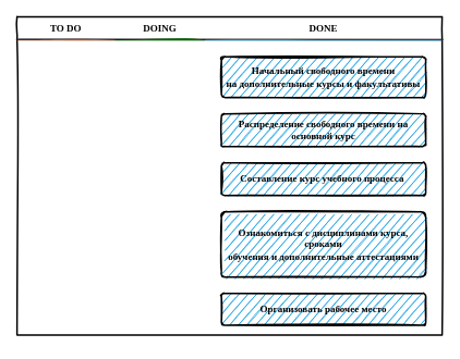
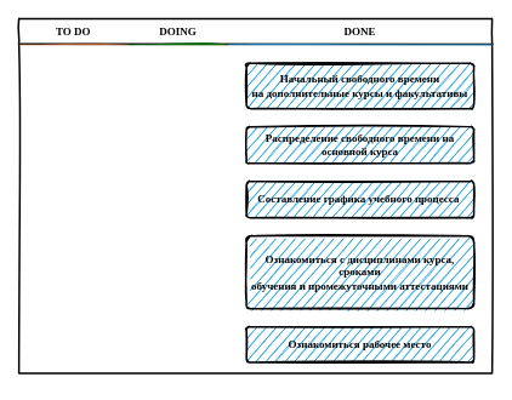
- <mxCell id="7" value="Распределение свободного времени на основной курс" style="whiteSpace=wrap;html=1;strokeWidth=2;fillColor=swimlane;fontStyle=1;spacingTop=0;rounded=1;arcSize=9;points=[];sketch=1;fontFamily=Permanent Marker;hachureGap=8;fillWeight=1;" vertex="1" parent="5"><mxGeometry x="20" y="91" width="250" height="40" as="geometry" /></mxCell>
+ <mxCell id="7" value="Распределение свободного времени на основной курса" style="whiteSpace=wrap;html=1;strokeWidth=2;fillColor=swimlane;fontStyle=1;spacingTop=0;rounded=1;arcSize=9;points=[];sketch=1;fontFamily=Permanent Marker;hachureGap=8;fillWeight=1;" vertex="1" parent="5"><mxGeometry x="20" y="91" width="250" height="40" as="geometry" /></mxCell>
- <mxCell id="8" value="Составление курс учебного процесса&amp;nbsp;" style="whiteSpace=wrap;html=1;strokeWidth=2;fillColor=swimlane;fontStyle=1;spacingTop=0;rounded=1;arcSize=9;points=[];sketch=1;fontFamily=Permanent Marker;hachureGap=8;fillWeight=1;" parent="5" vertex="1"><mxGeometry x="20" y="151" width="250" height="40" as="geometry" /></mxCell>
+ <mxCell id="8" value="Составление графика учебного процесса&amp;nbsp;" style="whiteSpace=wrap;html=1;strokeWidth=2;fillColor=swimlane;fontStyle=1;spacingTop=0;rounded=1;arcSize=9;points=[];sketch=1;fontFamily=Permanent Marker;hachureGap=8;fillWeight=1;" parent="5" vertex="1"><mxGeometry x="20" y="151" width="250" height="40" as="geometry" /></mxCell>
- <mxCell id="9" value="Ознакомиться с дисциплинами курса, сроками&lt;br/&gt;обучения и дополнительные аттестациями" style="whiteSpace=wrap;html=1;strokeWidth=2;fillColor=swimlane;fontStyle=1;spacingTop=0;rounded=1;arcSize=9;points=[];sketch=1;fontFamily=Permanent Marker;hachureGap=8;fillWeight=1;" parent="5" vertex="1"><mxGeometry x="20" y="211" width="250" height="80" as="geometry" /></mxCell>
+ <mxCell id="9" value="Ознакомиться с дисциплинами курса, сроками&lt;br/&gt;обучения и промежуточными аттестациями" style="whiteSpace=wrap;html=1;strokeWidth=2;fillColor=swimlane;fontStyle=1;spacingTop=0;rounded=1;arcSize=9;points=[];sketch=1;fontFamily=Permanent Marker;hachureGap=8;fillWeight=1;" parent="5" vertex="1"><mxGeometry x="20" y="211" width="250" height="80" as="geometry" /></mxCell>
- <mxCell id="10" value="Организовать рабочее место" style="whiteSpace=wrap;html=1;strokeWidth=2;fillColor=swimlane;fontStyle=1;spacingTop=0;rounded=1;arcSize=9;points=[];sketch=1;fontFamily=Permanent Marker;hachureGap=8;fillWeight=1;" parent="5" vertex="1"><mxGeometry x="20" y="311" width="250" height="39" as="geometry" /></mxCell>
+ <mxCell id="10" value="Ознакомиться рабочее место" style="whiteSpace=wrap;html=1;strokeWidth=2;fillColor=swimlane;fontStyle=1;spacingTop=0;rounded=1;arcSize=9;points=[];sketch=1;fontFamily=Permanent Marker;hachureGap=8;fillWeight=1;" parent="5" vertex="1"><mxGeometry x="20" y="311" width="250" height="39" as="geometry" /></mxCell>
